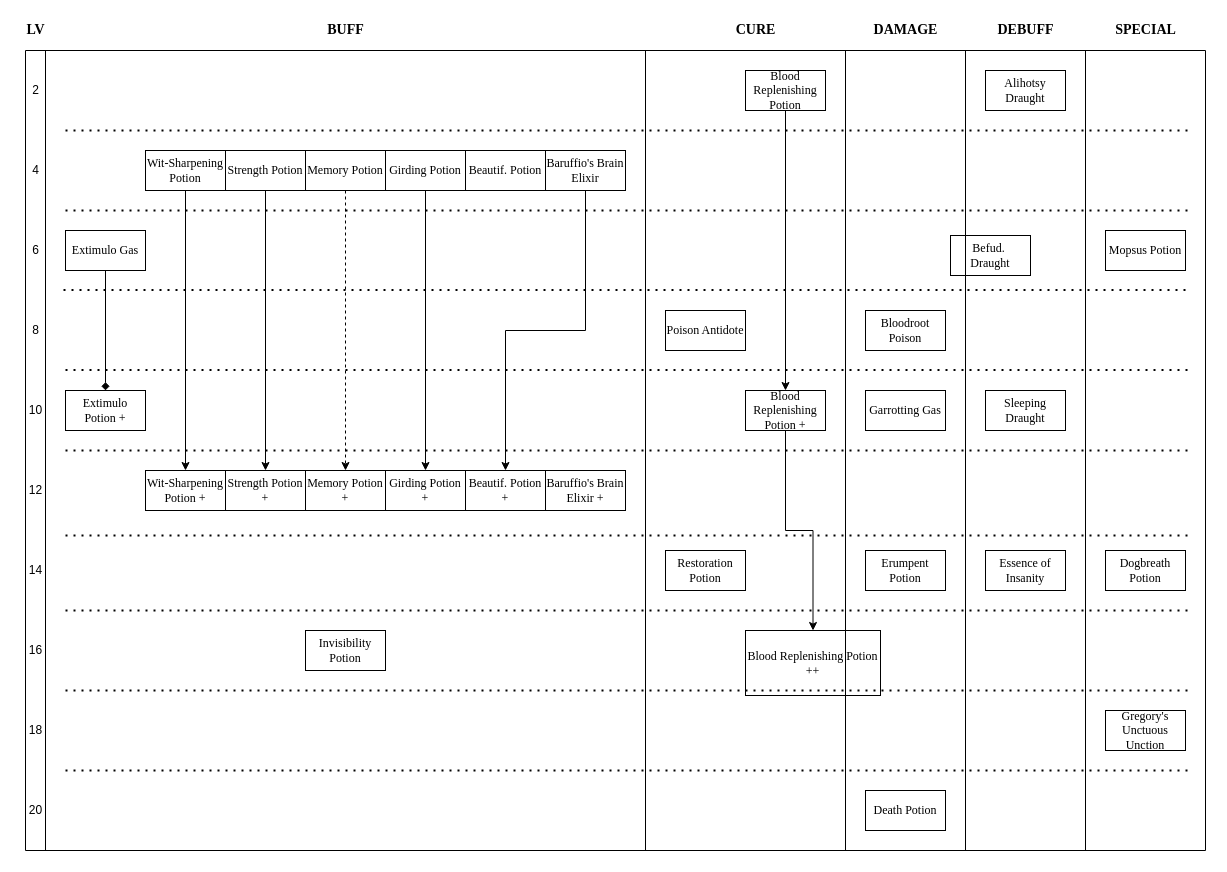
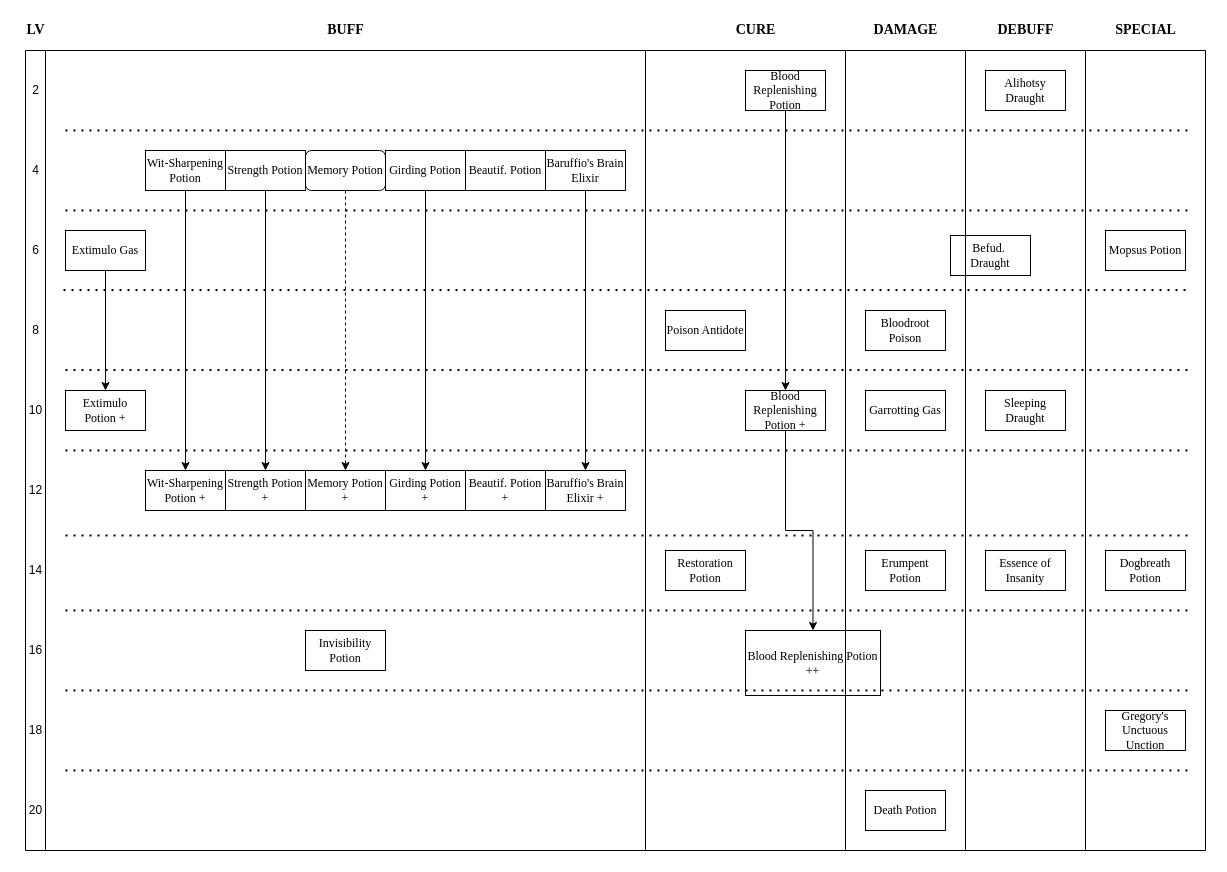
- <mxCell id="31" value="Memory Potion" style="rounded=0;whiteSpace=wrap;html=1;fillColor=none;fontSize=12;fontFamily=Comfortaa;fontSource=https%3A%2F%2Ffonts.googleapis.com%2Fcss%3Ffamily%3DComfortaa;" parent="1" vertex="1"><mxGeometry x="305" y="150" width="80" height="40" as="geometry" /></mxCell>
+ <mxCell id="31" value="Memory Potion" style="whiteSpace=wrap;html=1;fillColor=none;fontSize=12;fontFamily=Comfortaa;fontSource=https%3A%2F%2Ffonts.googleapis.com%2Fcss%3Ffamily%3DComfortaa;rounded=1;" parent="1" vertex="1"><mxGeometry x="305" y="150" width="80" height="40" as="geometry" /></mxCell>
- <mxCell id="25" style="edgeStyle=orthogonalEdgeStyle;rounded=0;orthogonalLoop=1;jettySize=auto;html=1;fontFamily=Comfortaa;fontSource=https%3A%2F%2Ffonts.googleapis.com%2Fcss%3Ffamily%3DComfortaa;fontSize=12;" parent="1" source="26" target="37" edge="1"><mxGeometry relative="1" as="geometry" /></mxCell>
+ <mxCell id="25" style="edgeStyle=orthogonalEdgeStyle;rounded=0;orthogonalLoop=1;jettySize=auto;html=1;fontFamily=Comfortaa;fontSource=https%3A%2F%2Ffonts.googleapis.com%2Fcss%3Ffamily%3DComfortaa;fontSize=12;" parent="1" source="26" target="36" edge="1"><mxGeometry relative="1" as="geometry" /></mxCell>
- <mxCell id="42" style="edgeStyle=orthogonalEdgeStyle;rounded=0;orthogonalLoop=1;jettySize=auto;html=1;fontFamily=Comfortaa;fontSource=https%3A%2F%2Ffonts.googleapis.com%2Fcss%3Ffamily%3DComfortaa;fontSize=12;endArrow=diamond;" parent="1" source="43" target="44" edge="1"><mxGeometry relative="1" as="geometry" /></mxCell>
+ <mxCell id="42" style="edgeStyle=orthogonalEdgeStyle;rounded=0;orthogonalLoop=1;jettySize=auto;html=1;fontFamily=Comfortaa;fontSource=https%3A%2F%2Ffonts.googleapis.com%2Fcss%3Ffamily%3DComfortaa;fontSize=12;" parent="1" source="43" target="44" edge="1"><mxGeometry relative="1" as="geometry" /></mxCell>
